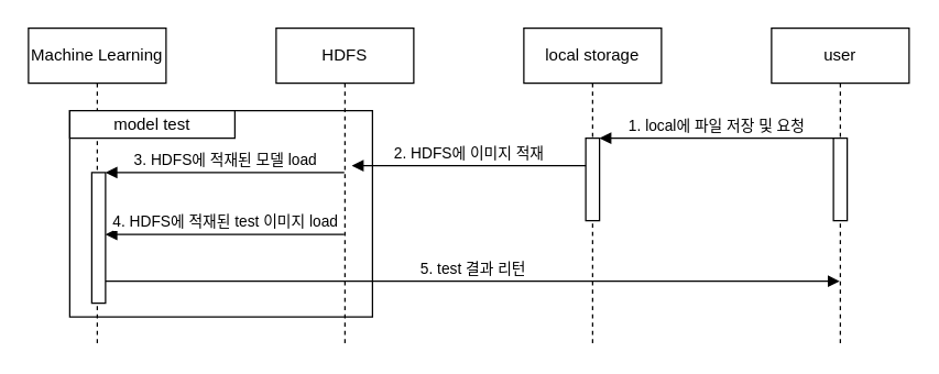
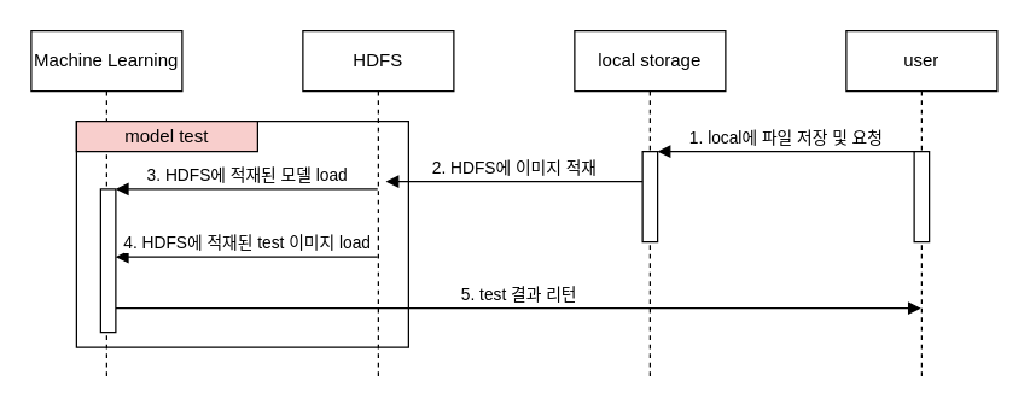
- <mxCell id="13" value="model test" style="rounded=0;whiteSpace=wrap;html=1;" parent="1" vertex="1"><mxGeometry x="50" y="80" width="120" height="20" as="geometry" /></mxCell>
+ <mxCell id="13" value="model test" style="rounded=0;whiteSpace=wrap;html=1;fillColor=#f8cecc;" parent="1" vertex="1"><mxGeometry x="50" y="80" width="120" height="20" as="geometry" /></mxCell>
